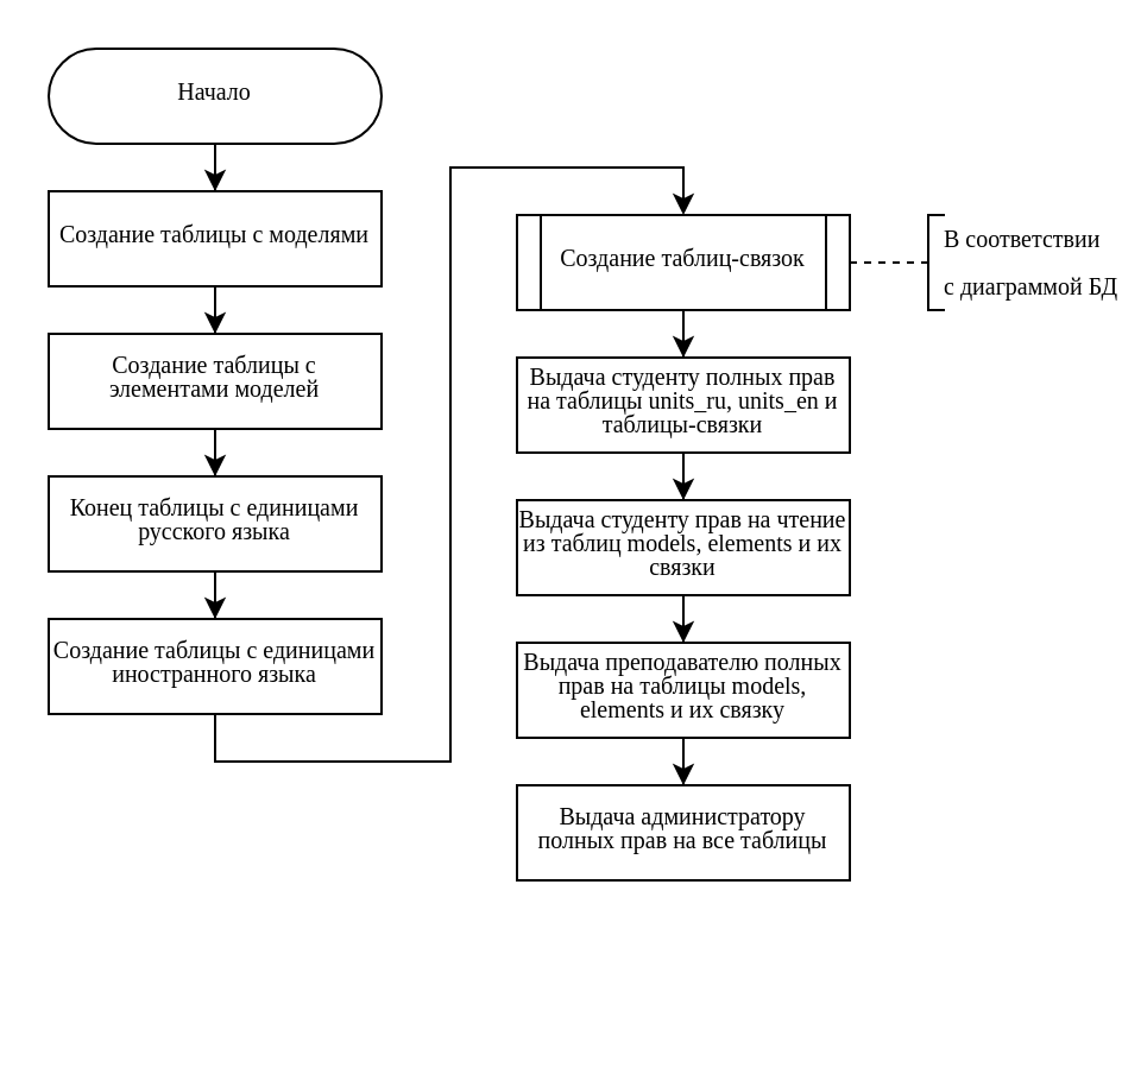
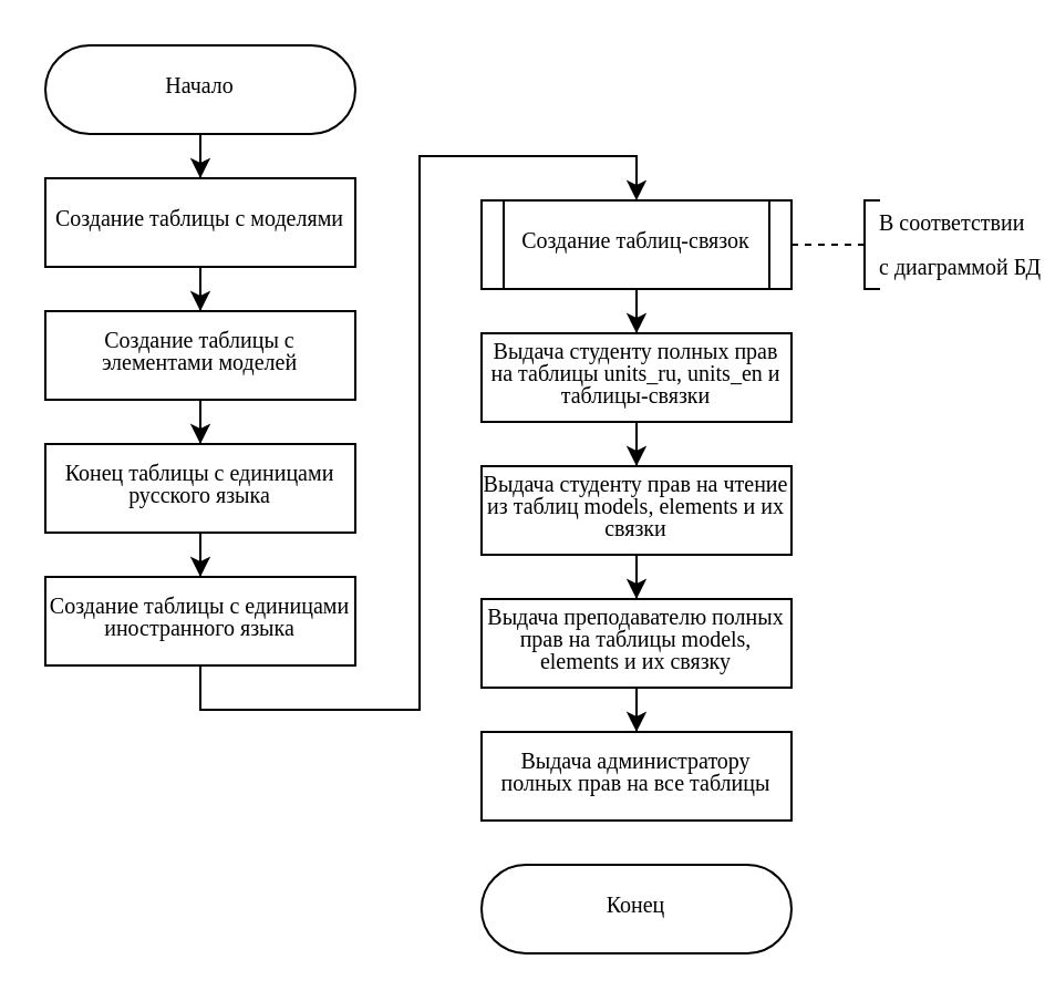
+ <mxCell id="4" value="&lt;p style=&quot;line-height: 1 ; font-size: 10px&quot;&gt;Конец&lt;/p&gt;" style="shape=stencil(vZVhboMwDIVPk59MgbADTGy7h0tdiBoSFLJCb7+QgNZAYesGQwj07PD5mRhBWNaUUCNJqIQKCXslSYLyaK82VHqdUi9bL+NRQ1NjbnzwAprDQaDPNEarM7b8aAYElyVqbvoseyP0xa7pT5blSkoL4Uo2QeYmb2HApX2Wdh42lL8Gqrb8Cg3qwaSPkuT959in533A8U5+Q+zofnO/24FDx/FeG7cZOP49lmU2sjTcLDtAfi60+rBf2j0zJy5EroTSVvq7q0USRodjvZka+g9vlhjTlbrgV5eTbUlX2SMCdL5IGJSeZPU11AJ0gZEFRScBRfA2mxaxnoe7CDreRFoZ6F9qUG3druDypuP4vuEHOp4S0j/0TP+l54d22U3vbIhcdGFy7cwqjd+MtP8trFRdXOBKzyq4qP9/ucAn);whiteSpace=wrap;html=1;aspect=fixed;fontFamily=Times New Roman;fontSize=10;spacingBottom=4;" vertex="1" parent="1"><mxGeometry x="217" y="390" width="140" height="40" as="geometry" /></mxCell>
